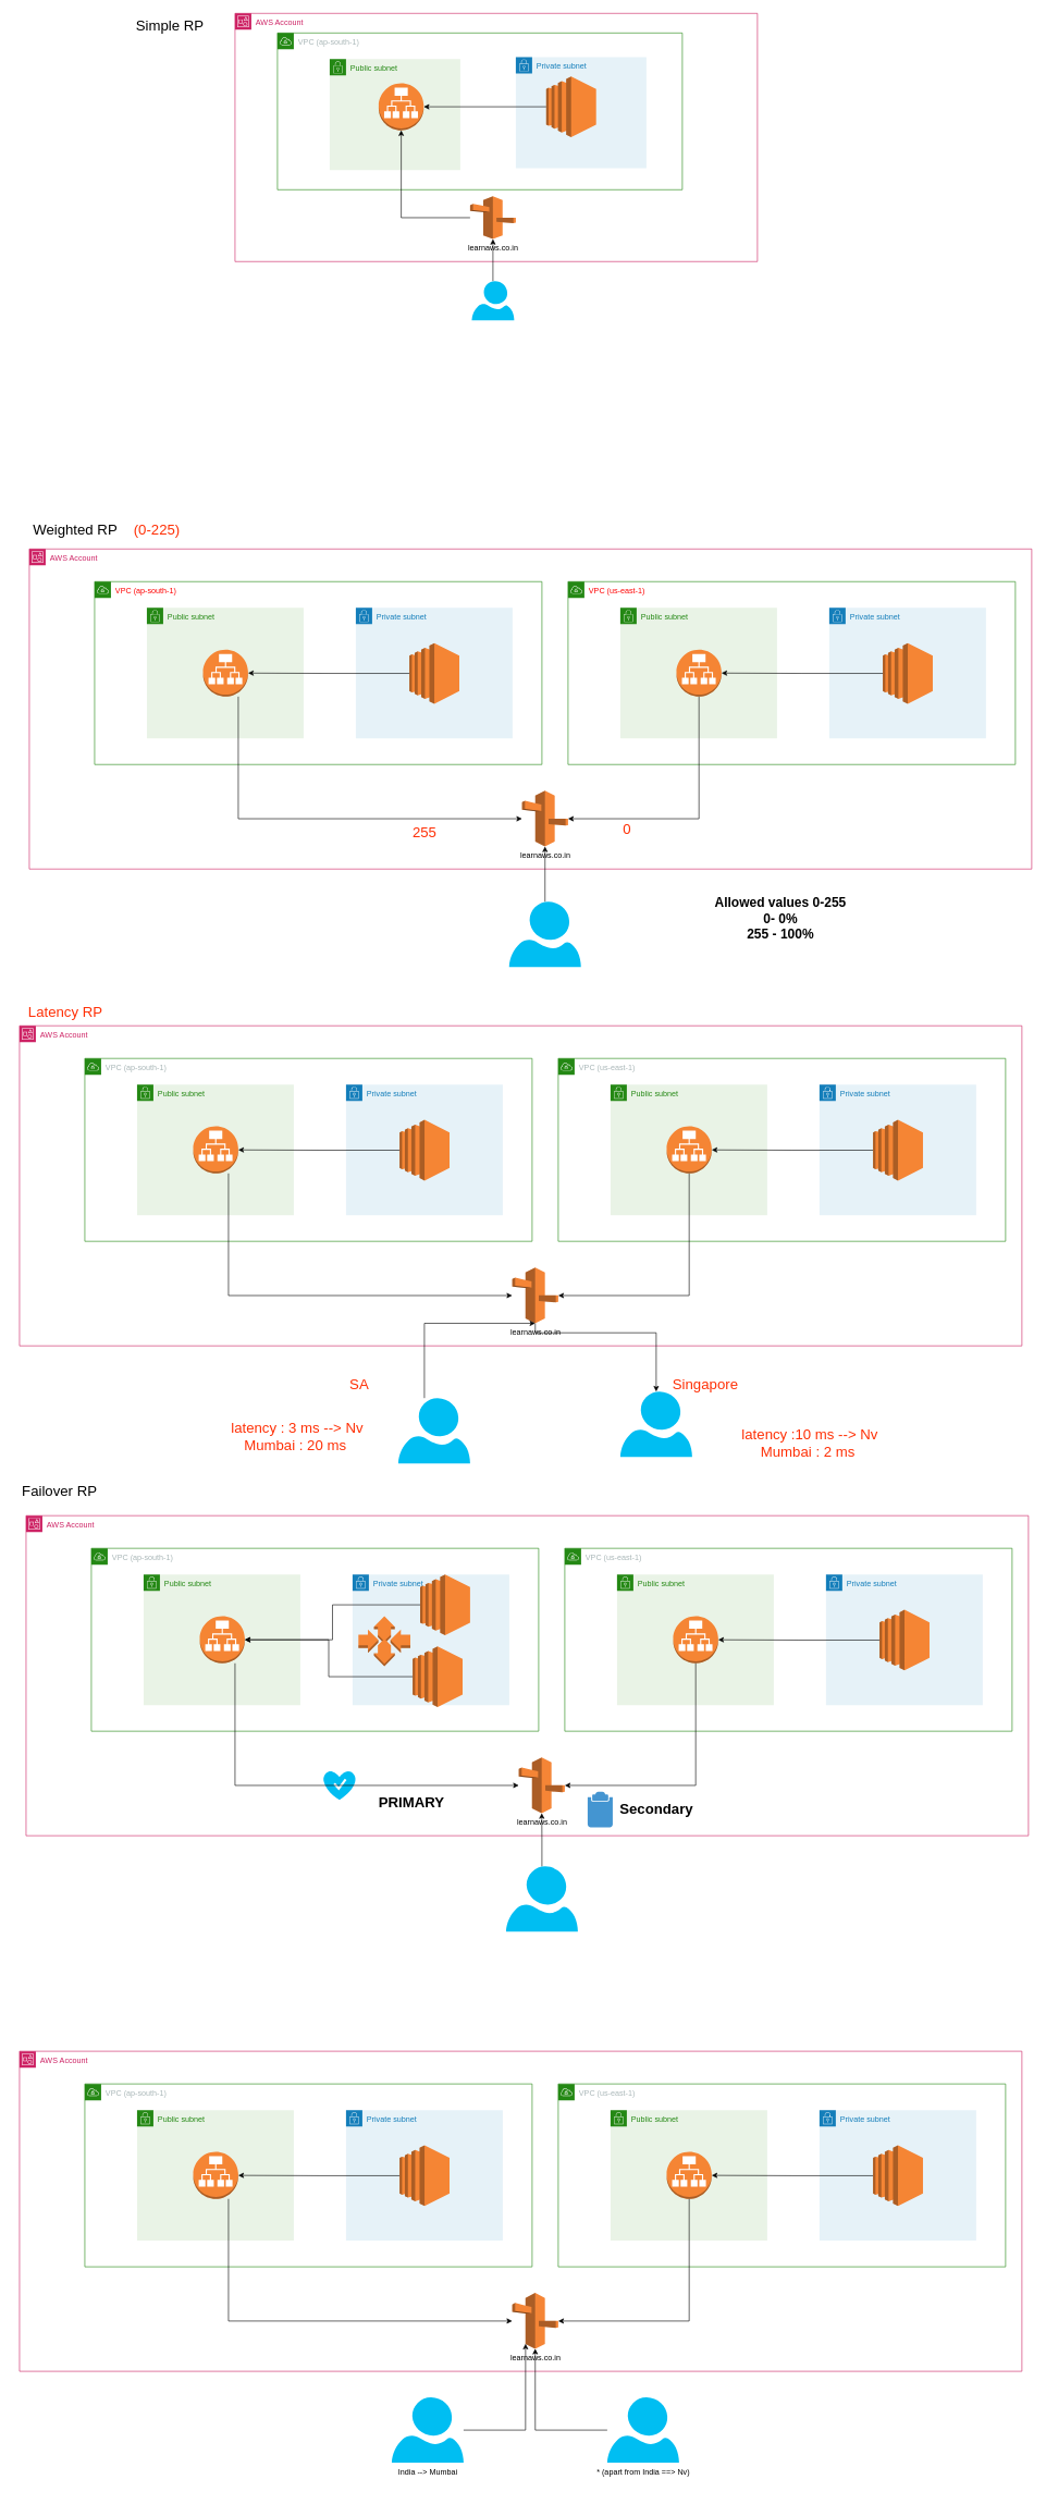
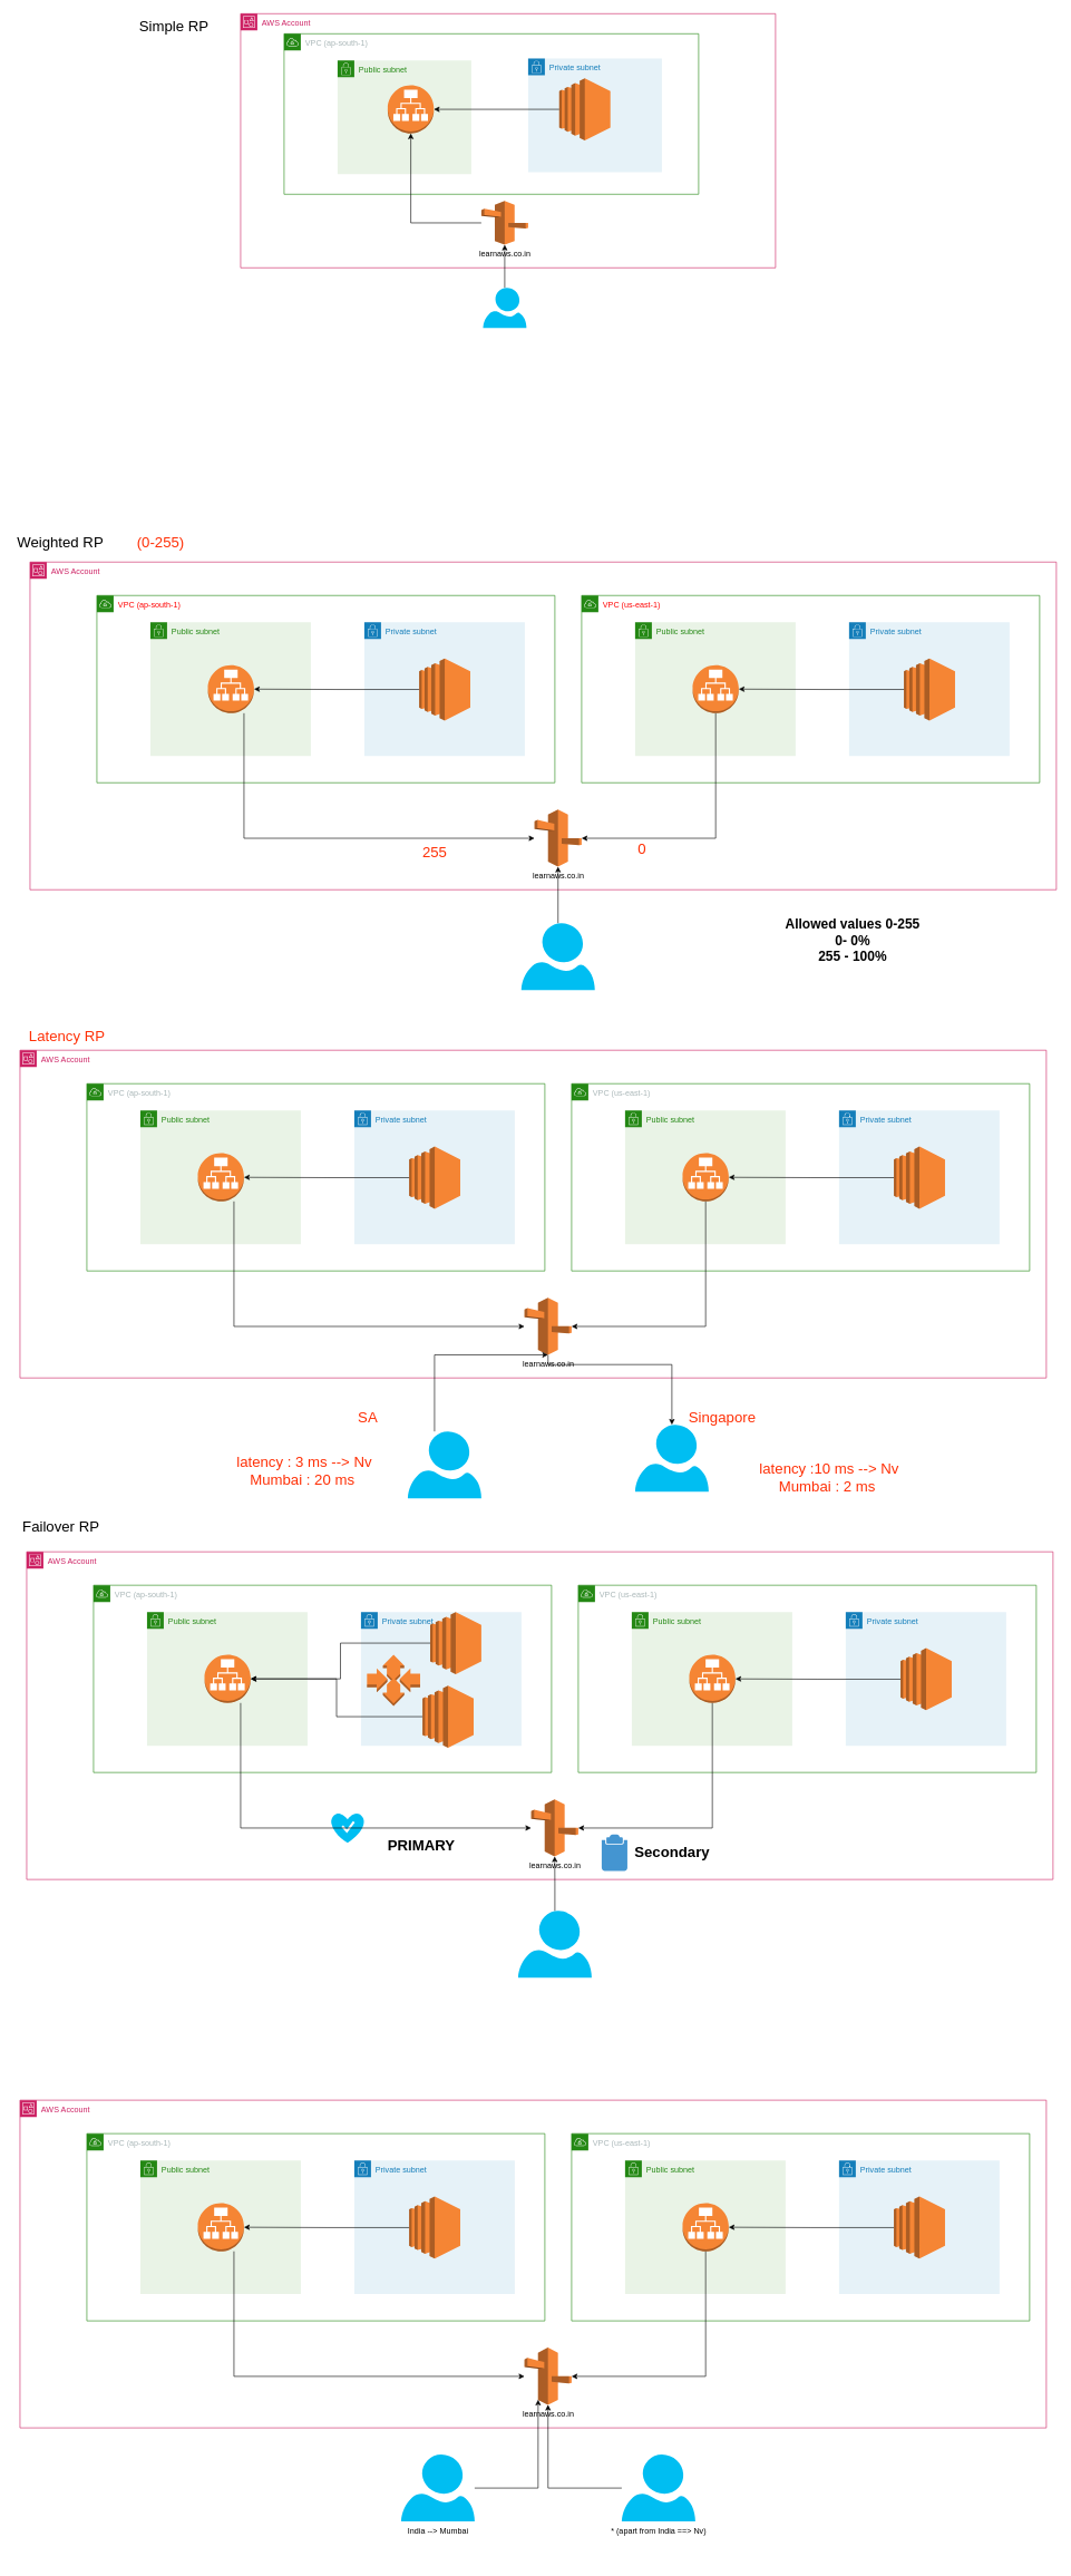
- <mxCell id="83" value="(0-225)" style="text;html=1;align=center;verticalAlign=middle;resizable=0;points=[];autosize=1;strokeColor=none;fillColor=none;fontSize=22;fontColor=#FF2F05;" parent="1" vertex="1"><mxGeometry x="194" y="791" width="90" height="40" as="geometry" /></mxCell>
+ <mxCell id="83" value="(0-255)" style="text;html=1;align=center;verticalAlign=middle;resizable=0;points=[];autosize=1;strokeColor=none;fillColor=none;fontSize=22;fontColor=#FF2F05;" parent="1" vertex="1"><mxGeometry x="194" y="791" width="90" height="40" as="geometry" /></mxCell>
- <mxCell id="14" value="&lt;font style=&quot;font-size: 22px;&quot;&gt;Weighted RP&lt;/font&gt;" style="text;html=1;align=center;verticalAlign=middle;resizable=0;points=[];autosize=1;strokeColor=none;fillColor=none;" parent="1" vertex="1"><mxGeometry x="39" y="792" width="150" height="40" as="geometry" /></mxCell>
+ <mxCell id="14" value="&lt;font style=&quot;font-size: 22px;&quot;&gt;Weighted RP&lt;/font&gt;" style="text;html=1;align=center;verticalAlign=middle;resizable=0;points=[];autosize=1;strokeColor=none;fillColor=none;" parent="1" vertex="1"><mxGeometry x="14" y="792" width="150" height="40" as="geometry" /></mxCell>
- <mxCell id="34" value="&lt;font style=&quot;font-size: 20px;&quot;&gt;&lt;b&gt;Allowed values 0-255&lt;br&gt;0- 0%&lt;br&gt;255 - 100%&lt;/b&gt;&lt;/font&gt;" style="text;html=1;align=center;verticalAlign=middle;resizable=0;points=[];autosize=1;strokeColor=none;fillColor=none;" parent="15" vertex="1"><mxGeometry x="1040" y="520" width="220" height="90" as="geometry" /></mxCell>
+ <mxCell id="34" value="&lt;font style=&quot;font-size: 20px;&quot;&gt;&lt;b&gt;Allowed values 0-255&lt;br&gt;0- 0%&lt;br&gt;255 - 100%&lt;/b&gt;&lt;/font&gt;" style="text;html=1;align=center;verticalAlign=middle;resizable=0;points=[];autosize=1;strokeColor=none;fillColor=none;" parent="15" vertex="1"><mxGeometry x="1120" y="520" width="220" height="90" as="geometry" /></mxCell>
